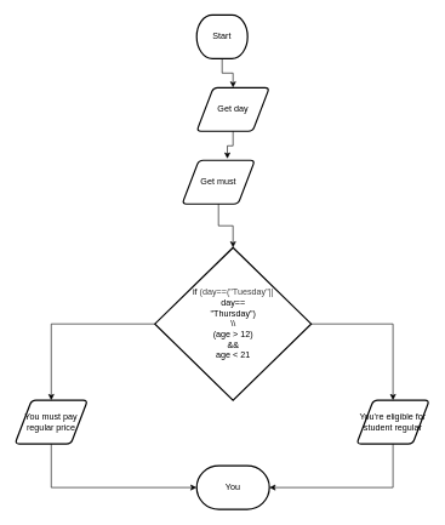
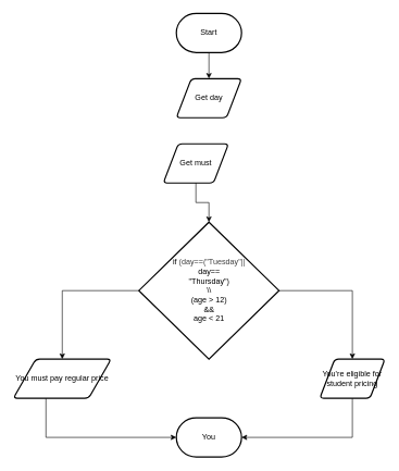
- <mxCell id="2" value="Start" style="strokeWidth=2;html=1;shape=mxgraph.flowchart.terminator;whiteSpace=wrap;" parent="1" vertex="1"><mxGeometry x="270" y="20" width="70" height="60" as="geometry" /></mxCell>
+ <mxCell id="2" value="Start" style="strokeWidth=2;html=1;shape=mxgraph.flowchart.terminator;whiteSpace=wrap;" parent="1" vertex="1"><mxGeometry x="270" y="20" width="100" height="60" as="geometry" /></mxCell>
- <mxCell id="10" style="edgeStyle=orthogonalEdgeStyle;html=1;entryX=0.622;entryY=-0.037;entryDx=0;entryDy=0;entryPerimeter=0;rounded=0;" edge="1" parent="1" source="6" target="4"><mxGeometry relative="1" as="geometry" /></mxCell>
- <mxCell id="13" value="You must pay regular price" style="shape=parallelogram;html=1;strokeWidth=2;perimeter=parallelogramPerimeter;whiteSpace=wrap;rounded=1;arcSize=12;size=0.23;" vertex="1" parent="1"><mxGeometry x="20" y="550" width="100" height="60" as="geometry" /></mxCell>
+ <mxCell id="13" value="You must pay regular price" style="shape=parallelogram;html=1;strokeWidth=2;perimeter=parallelogramPerimeter;whiteSpace=wrap;rounded=1;arcSize=12;size=0.23;" vertex="1" parent="1"><mxGeometry x="20" y="550" width="150" height="60" as="geometry" /></mxCell>
- <mxCell id="15" value="You're eligible for&lt;div&gt;student regular&lt;/div&gt;" style="shape=parallelogram;html=1;strokeWidth=2;perimeter=parallelogramPerimeter;whiteSpace=wrap;rounded=1;arcSize=12;size=0.23;" vertex="1" parent="1"><mxGeometry x="490" y="550" width="100" height="60" as="geometry" /></mxCell>
+ <mxCell id="15" value="You're eligible for&lt;div&gt;student pricing&lt;/div&gt;" style="shape=parallelogram;html=1;strokeWidth=2;perimeter=parallelogramPerimeter;whiteSpace=wrap;rounded=1;arcSize=12;size=0.23;" vertex="1" parent="1"><mxGeometry x="490" y="550" width="100" height="60" as="geometry" /></mxCell>
